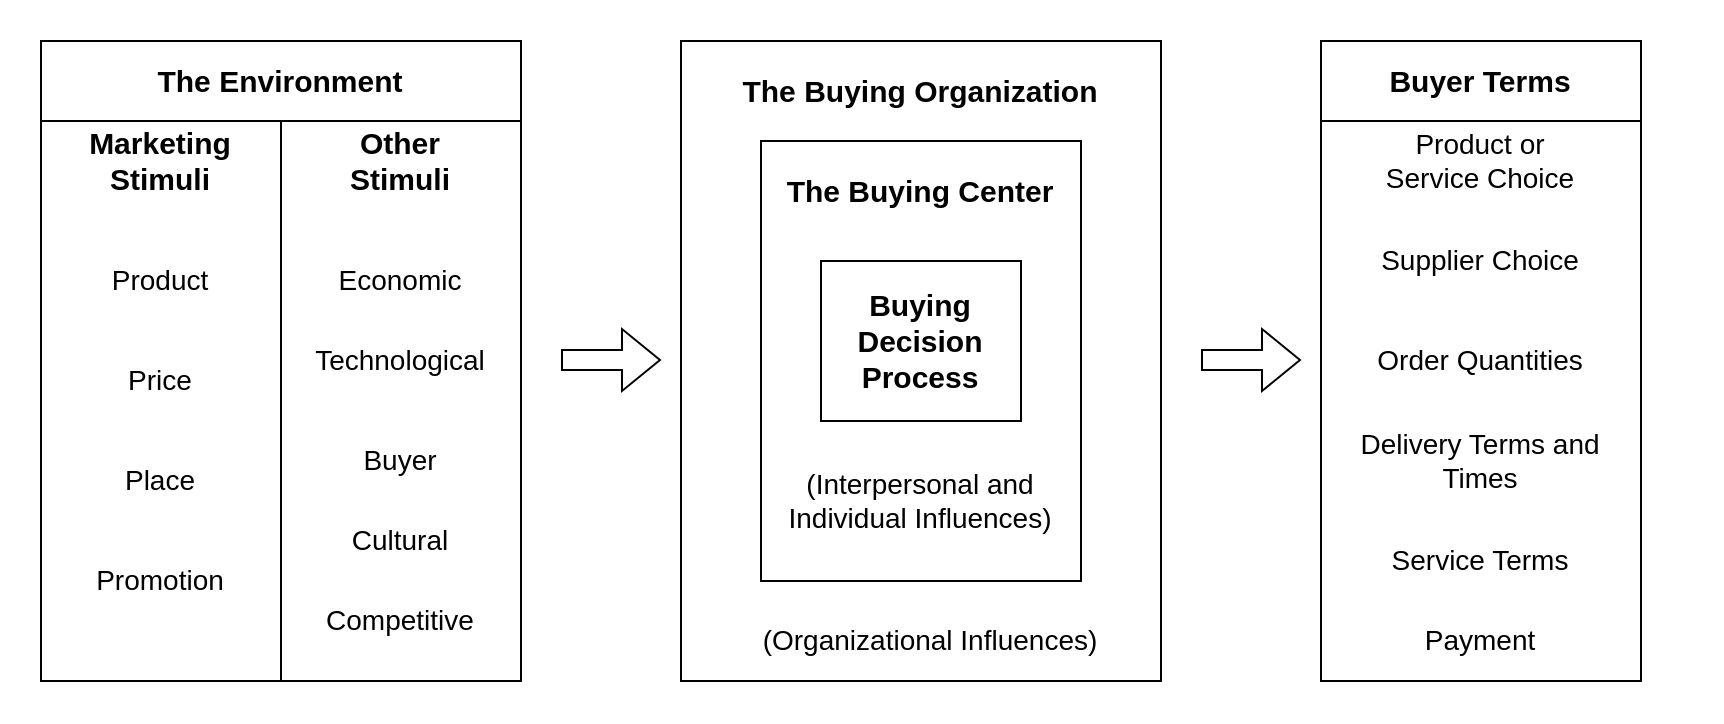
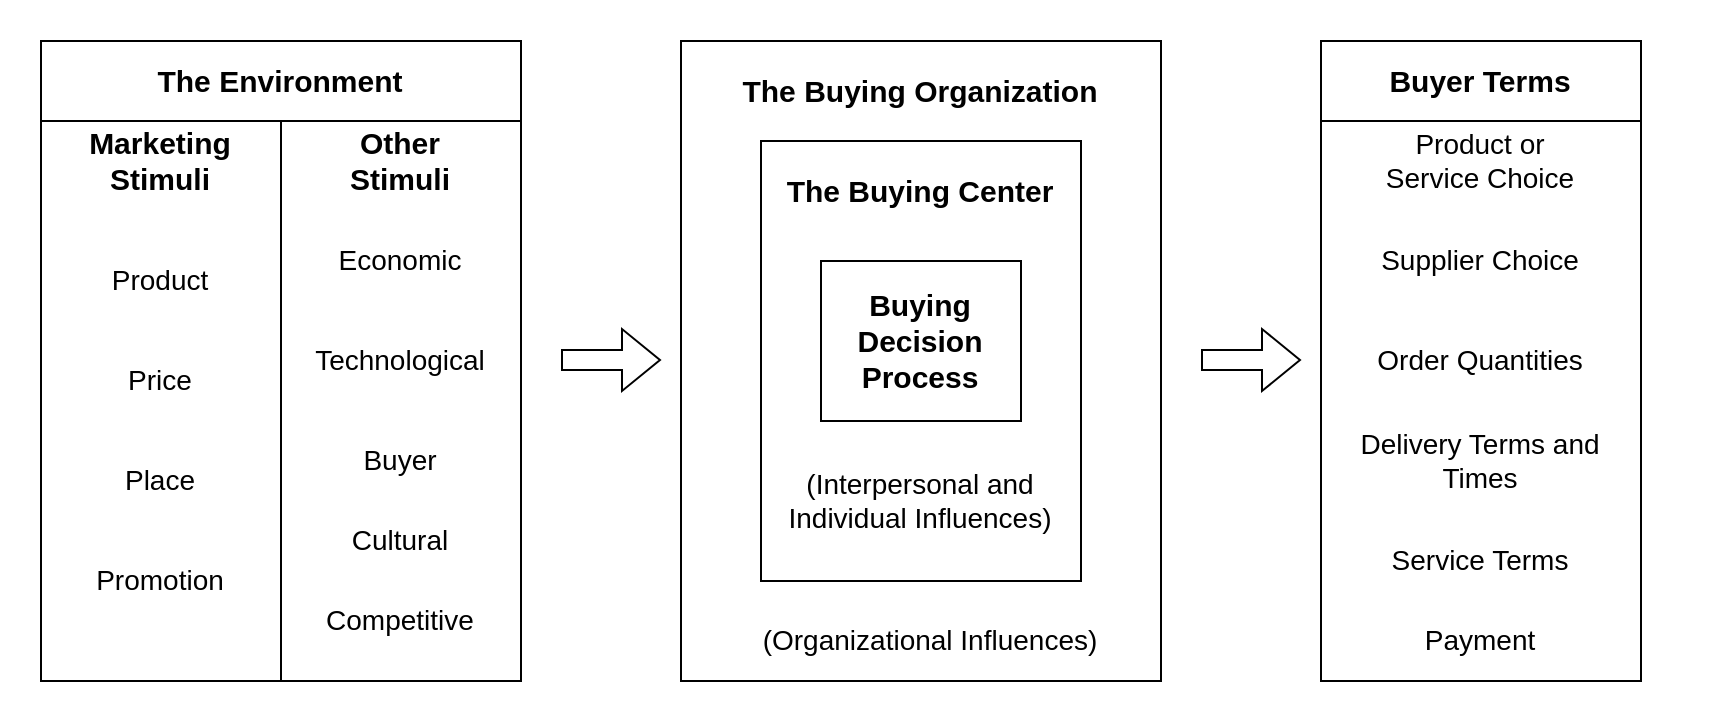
- <mxCell id="12" value="Economic" style="text;html=1;align=center;verticalAlign=middle;whiteSpace=wrap;rounded=0;fontSize=14;fontStyle=0" vertex="1" parent="1"><mxGeometry x="150" y="120" width="100" height="40" as="geometry" /></mxCell>
+ <mxCell id="12" value="Economic" style="text;html=1;align=center;verticalAlign=middle;whiteSpace=wrap;rounded=0;fontSize=14;fontStyle=0" vertex="1" parent="1"><mxGeometry x="150" y="110" width="100" height="40" as="geometry" /></mxCell>
